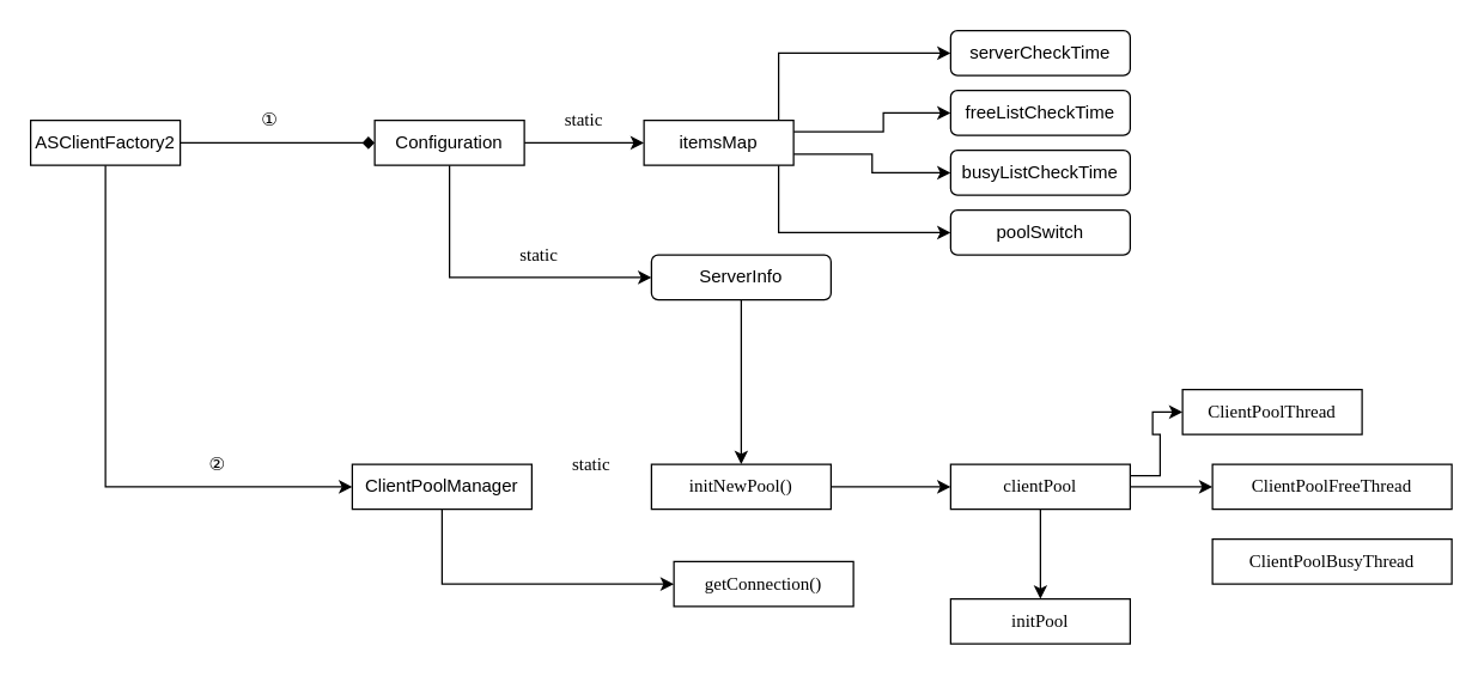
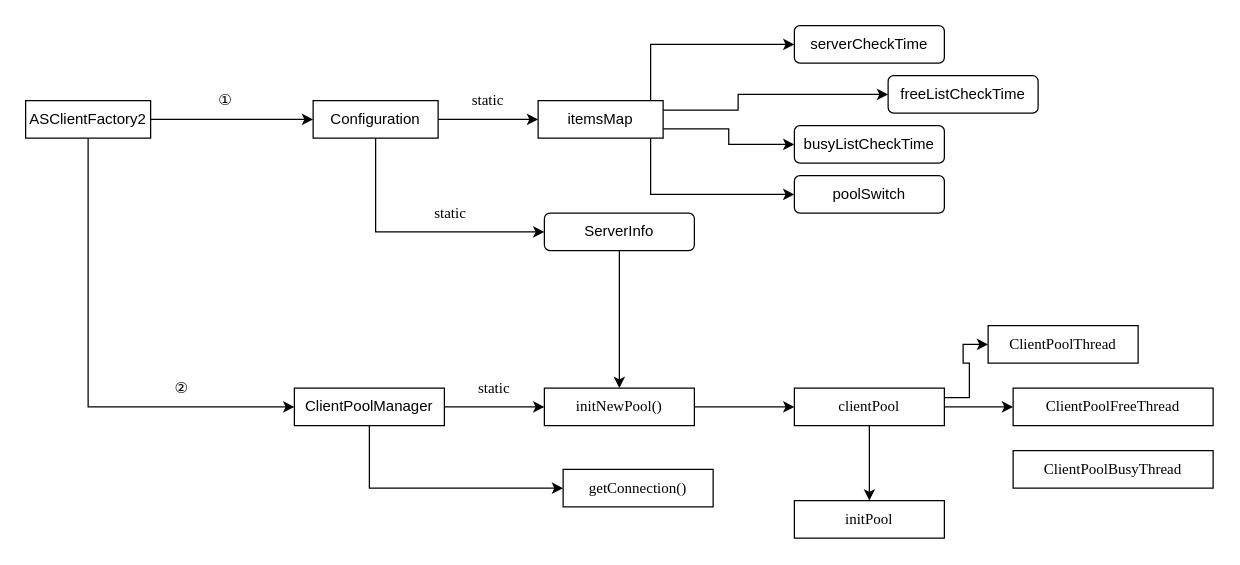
- <mxCell id="6" value="freeListCheckTime" style="rounded=1;whiteSpace=wrap;html=1;" vertex="1" parent="1"><mxGeometry x="635" y="60" width="120" height="30" as="geometry" /></mxCell>
+ <mxCell id="6" value="freeListCheckTime" style="rounded=1;whiteSpace=wrap;html=1;" vertex="1" parent="1"><mxGeometry x="710" y="60" width="120" height="30" as="geometry" /></mxCell>
- <mxCell id="2" style="edgeStyle=orthogonalEdgeStyle;rounded=0;orthogonalLoop=1;jettySize=auto;html=1;exitX=1;exitY=0.5;exitDx=0;exitDy=0;entryX=0;entryY=0.5;entryDx=0;entryDy=0;endArrow=diamond;" edge="1" parent="1" source="4" target="14"><mxGeometry relative="1" as="geometry" /></mxCell>
+ <mxCell id="2" style="edgeStyle=orthogonalEdgeStyle;rounded=0;orthogonalLoop=1;jettySize=auto;html=1;exitX=1;exitY=0.5;exitDx=0;exitDy=0;entryX=0;entryY=0.5;entryDx=0;entryDy=0;" edge="1" parent="1" source="4" target="14"><mxGeometry relative="1" as="geometry" /></mxCell>
+ <mxCell id="16" style="edgeStyle=orthogonalEdgeStyle;rounded=0;orthogonalLoop=1;jettySize=auto;html=1;exitX=1;exitY=0.5;exitDx=0;exitDy=0;entryX=0;entryY=0.5;entryDx=0;entryDy=0;fontFamily=Microsoft Yahei Mono;" edge="1" parent="1" source="18" target="22"><mxGeometry relative="1" as="geometry" /></mxCell>
